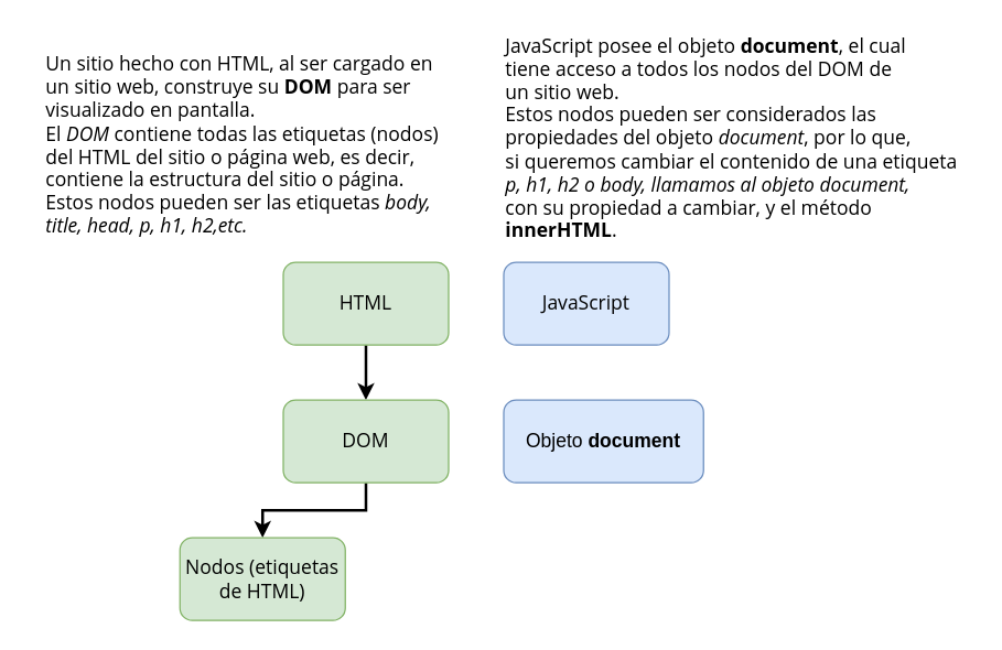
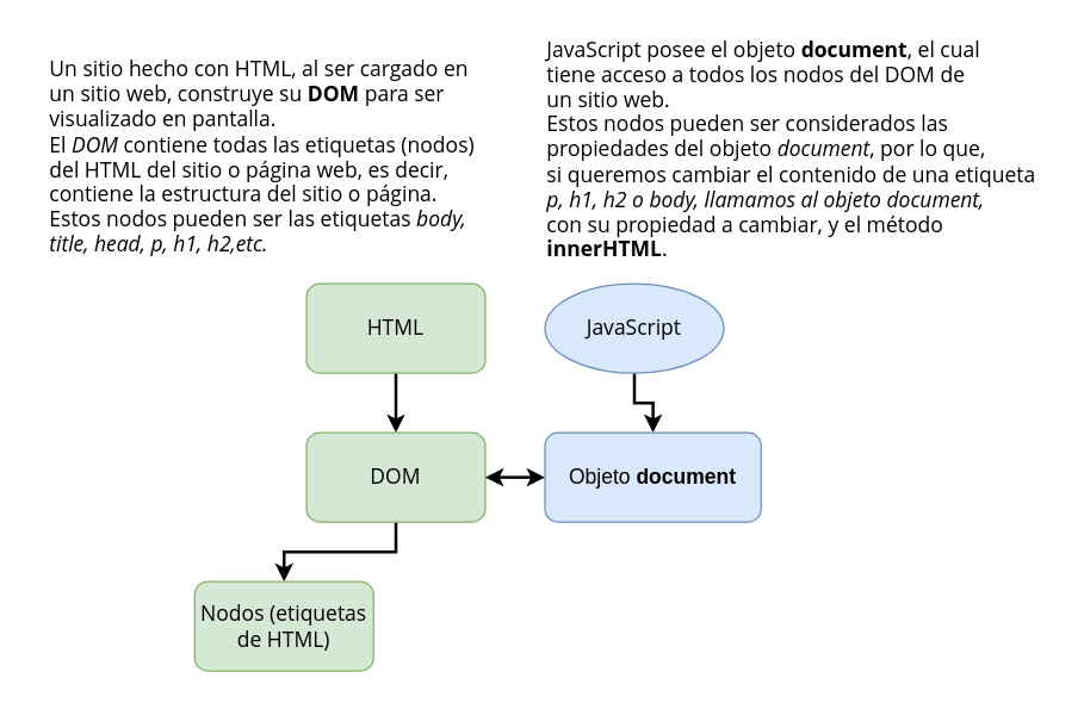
- <mxCell id="8" value="JavaScript" style="rounded=1;whiteSpace=wrap;html=1;fontSize=14;fontFamily=Open Sans;fontSource=https%3A%2F%2Ffonts.googleapis.com%2Fcss%3Ffamily%3DOpen%2BSans;fillColor=#dae8fc;strokeColor=#6c8ebf;" vertex="1" parent="1"><mxGeometry x="365" y="190" width="120" height="60" as="geometry" /></mxCell>
+ <mxCell id="8" value="JavaScript" style="ellipse;whiteSpace=wrap;html=1;fontSize=14;fontFamily=Open Sans;fontSource=https%3A%2F%2Ffonts.googleapis.com%2Fcss%3Ffamily%3DOpen%2BSans;fillColor=#dae8fc;strokeColor=#6c8ebf;" vertex="1" parent="1"><mxGeometry x="365" y="190" width="120" height="60" as="geometry" /></mxCell>
+ <mxCell id="7" style="edgeStyle=orthogonalEdgeStyle;rounded=0;orthogonalLoop=1;jettySize=auto;html=1;strokeWidth=2;fontSize=14;" edge="1" parent="1" source="8" target="10"><mxGeometry relative="1" as="geometry" /></mxCell>
+ <mxCell id="9" style="edgeStyle=orthogonalEdgeStyle;rounded=0;orthogonalLoop=1;jettySize=auto;html=1;strokeWidth=2;fontSize=14;startArrow=classic;startFill=1;" edge="1" parent="1" source="10" target="5"><mxGeometry relative="1" as="geometry" /></mxCell>
